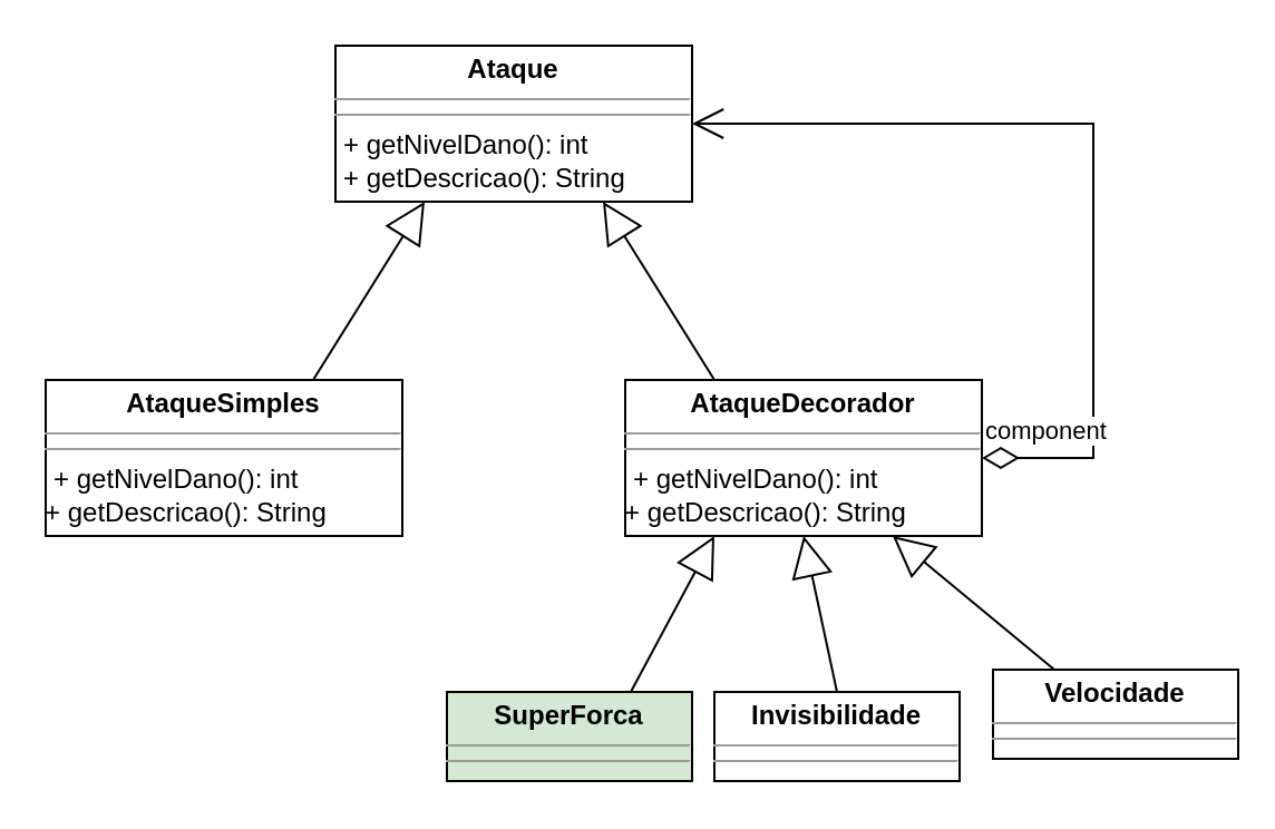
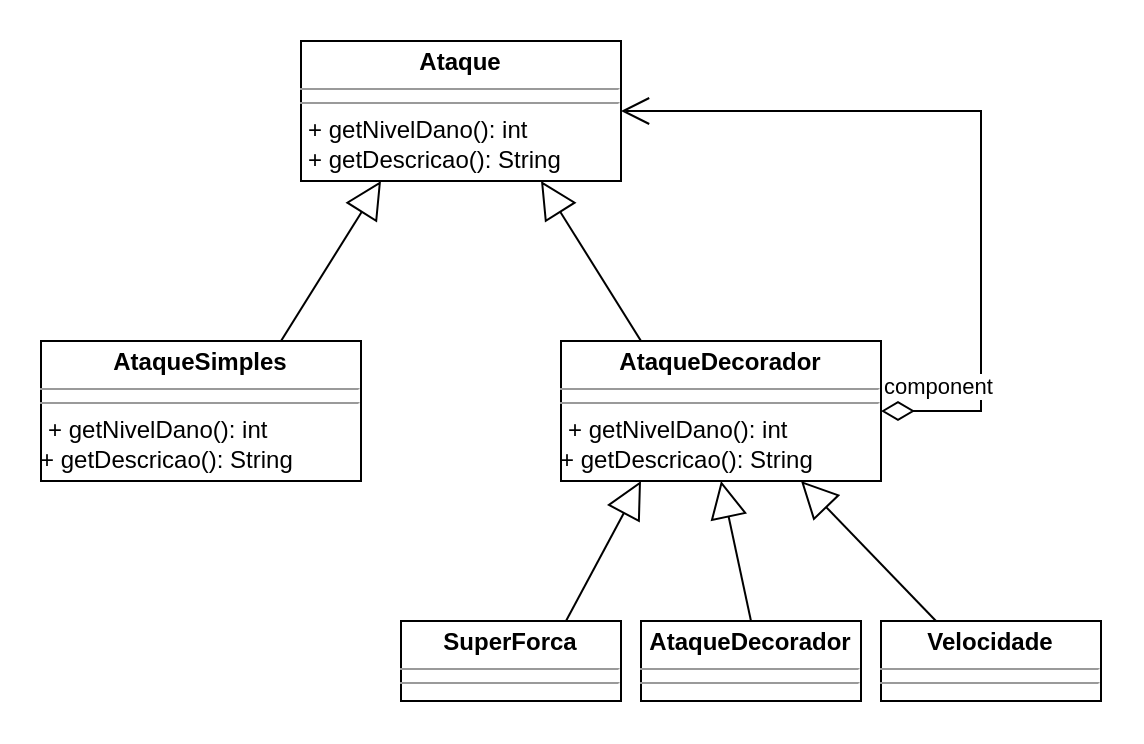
- <mxCell id="9" value="&lt;p style=&quot;margin: 0px ; margin-top: 4px ; text-align: center&quot;&gt;&lt;b&gt;Invisibilidade&lt;/b&gt;&lt;br&gt;&lt;/p&gt;&lt;hr size=&quot;1&quot;&gt;&lt;hr size=&quot;1&quot;&gt;" style="verticalAlign=top;align=left;overflow=fill;fontSize=12;fontFamily=Helvetica;html=1;" vertex="1" parent="1"><mxGeometry x="320" y="310" width="110" height="40" as="geometry" /></mxCell>
+ <mxCell id="9" value="&lt;p style=&quot;margin: 0px ; margin-top: 4px ; text-align: center&quot;&gt;&lt;b&gt;AtaqueDecorador&lt;/b&gt;&lt;br&gt;&lt;/p&gt;&lt;hr size=&quot;1&quot;&gt;&lt;hr size=&quot;1&quot;&gt;" style="verticalAlign=top;align=left;overflow=fill;fontSize=12;fontFamily=Helvetica;html=1;" vertex="1" parent="1"><mxGeometry x="320" y="310" width="110" height="40" as="geometry" /></mxCell>
- <mxCell id="10" value="&lt;p style=&quot;margin: 0px ; margin-top: 4px ; text-align: center&quot;&gt;&lt;b&gt;Velocidade&lt;/b&gt;&lt;br&gt;&lt;/p&gt;&lt;hr size=&quot;1&quot;&gt;&lt;hr size=&quot;1&quot;&gt;" style="verticalAlign=top;align=left;overflow=fill;fontSize=12;fontFamily=Helvetica;html=1;" vertex="1" parent="1"><mxGeometry x="445" y="300" width="110" height="40" as="geometry" /></mxCell>
+ <mxCell id="10" value="&lt;p style=&quot;margin: 0px ; margin-top: 4px ; text-align: center&quot;&gt;&lt;b&gt;Velocidade&lt;/b&gt;&lt;br&gt;&lt;/p&gt;&lt;hr size=&quot;1&quot;&gt;&lt;hr size=&quot;1&quot;&gt;" style="verticalAlign=top;align=left;overflow=fill;fontSize=12;fontFamily=Helvetica;html=1;" vertex="1" parent="1"><mxGeometry x="440" y="310" width="110" height="40" as="geometry" /></mxCell>
- <mxCell id="8" value="&lt;p style=&quot;margin: 0px ; margin-top: 4px ; text-align: center&quot;&gt;&lt;b&gt;SuperForca&lt;/b&gt;&lt;br&gt;&lt;/p&gt;&lt;hr size=&quot;1&quot;&gt;&lt;hr size=&quot;1&quot;&gt;" style="verticalAlign=top;align=left;overflow=fill;fontSize=12;fontFamily=Helvetica;html=1;fillColor=#d5e8d4;" vertex="1" parent="1"><mxGeometry x="200" y="310" width="110" height="40" as="geometry" /></mxCell>
+ <mxCell id="8" value="&lt;p style=&quot;margin: 0px ; margin-top: 4px ; text-align: center&quot;&gt;&lt;b&gt;SuperForca&lt;/b&gt;&lt;br&gt;&lt;/p&gt;&lt;hr size=&quot;1&quot;&gt;&lt;hr size=&quot;1&quot;&gt;" style="verticalAlign=top;align=left;overflow=fill;fontSize=12;fontFamily=Helvetica;html=1;" vertex="1" parent="1"><mxGeometry x="200" y="310" width="110" height="40" as="geometry" /></mxCell>
